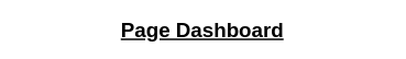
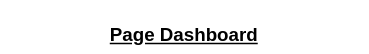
- <mxCell id="2" value="&lt;div&gt;&lt;font style=&quot;font-size: 25px&quot;&gt;&lt;font style=&quot;font-size: 25px&quot;&gt;&lt;u&gt;&lt;b&gt;Page Dashboard&lt;/b&gt;&lt;/u&gt;&lt;/font&gt;&lt;/font&gt;&lt;/div&gt;" style="text;html=1;strokeColor=none;fillColor=none;align=center;verticalAlign=middle;whiteSpace=wrap;rounded=0;" vertex="1" parent="1"><mxGeometry x="20" y="20" width="450" height="30" as="geometry" /></mxCell>
+ <mxCell id="2" value="&lt;div&gt;&lt;font style=&quot;font-size: 25px&quot;&gt;&lt;font style=&quot;font-size: 25px&quot;&gt;&lt;u&gt;&lt;b&gt;Page Dashboard&lt;/b&gt;&lt;/u&gt;&lt;/font&gt;&lt;/font&gt;&lt;/div&gt;" style="text;html=1;strokeColor=none;fillColor=none;align=center;verticalAlign=middle;whiteSpace=wrap;rounded=0;" vertex="1" parent="1"><mxGeometry x="20" y="30" width="450" height="30" as="geometry" /></mxCell>
